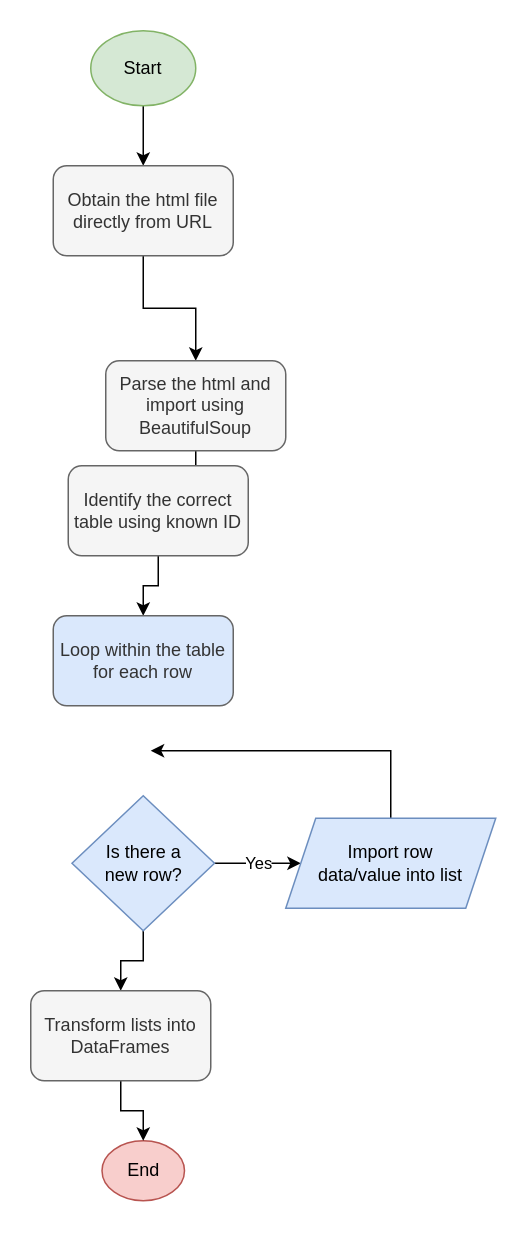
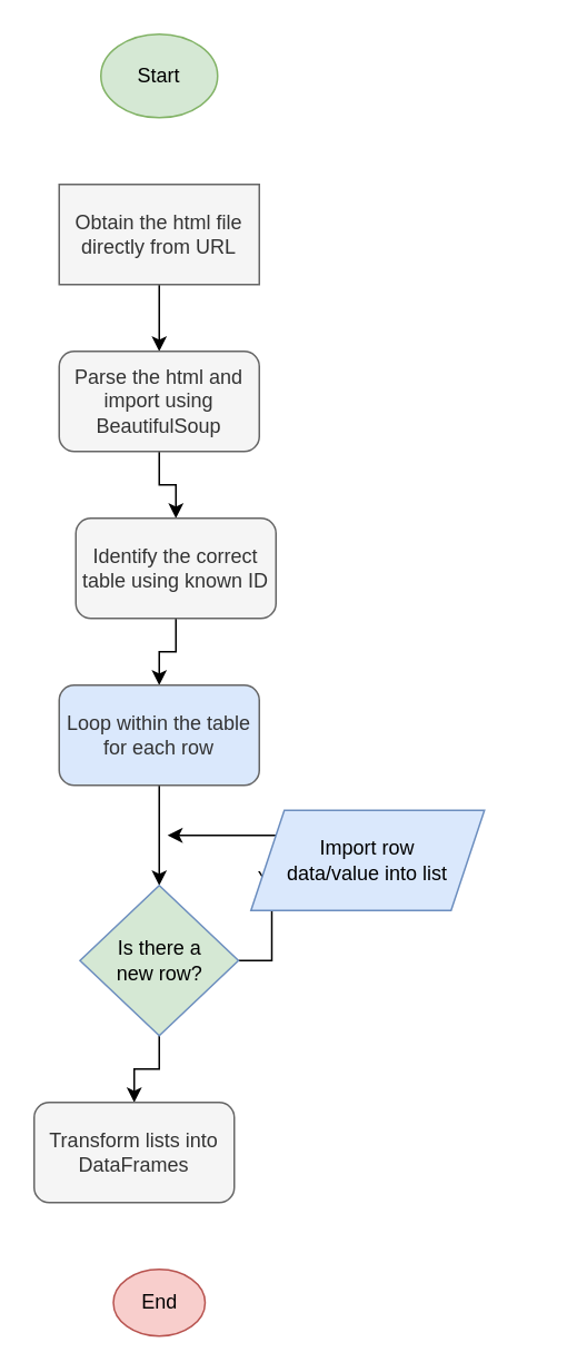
- <mxCell id="2" style="edgeStyle=orthogonalEdgeStyle;rounded=0;orthogonalLoop=1;jettySize=auto;html=1;exitX=0.5;exitY=1;exitDx=0;exitDy=0;entryX=0.5;entryY=0;entryDx=0;entryDy=0;" edge="1" parent="1" source="3" target="5"><mxGeometry relative="1" as="geometry" /></mxCell>
- <mxCell id="5" value="Obtain the html file directly from URL" style="rounded=1;whiteSpace=wrap;html=1;fillColor=#f5f5f5;fontColor=#333333;strokeColor=#666666;" vertex="1" parent="1"><mxGeometry x="35" y="110" width="120" height="60" as="geometry" /></mxCell>
+ <mxCell id="5" value="Obtain the html file directly from URL" style="whiteSpace=wrap;html=1;fillColor=#f5f5f5;fontColor=#333333;strokeColor=#666666;rounded=0;" vertex="1" parent="1"><mxGeometry x="35" y="110" width="120" height="60" as="geometry" /></mxCell>
- <mxCell id="7" value="Parse the html and import using BeautifulSoup" style="rounded=1;whiteSpace=wrap;html=1;fillColor=#f5f5f5;fontColor=#333333;strokeColor=#666666;" vertex="1" parent="1"><mxGeometry x="70" y="240" width="120" height="60" as="geometry" /></mxCell>
+ <mxCell id="7" value="Parse the html and import using BeautifulSoup" style="rounded=1;whiteSpace=wrap;html=1;fillColor=#f5f5f5;fontColor=#333333;strokeColor=#666666;" vertex="1" parent="1"><mxGeometry x="35" y="210" width="120" height="60" as="geometry" /></mxCell>
+ <mxCell id="11" style="edgeStyle=orthogonalEdgeStyle;rounded=0;orthogonalLoop=1;jettySize=auto;html=1;exitX=0.5;exitY=1;exitDx=0;exitDy=0;entryX=0.5;entryY=0;entryDx=0;entryDy=0;" edge="1" parent="1" source="12" target="15"><mxGeometry relative="1" as="geometry" /></mxCell>
- <mxCell id="15" value="&lt;div&gt;Is there a &lt;br&gt;&lt;/div&gt;&lt;div&gt;new row?&lt;/div&gt;" style="rhombus;whiteSpace=wrap;html=1;fillColor=#dae8fc;strokeColor=#6c8ebf;" vertex="1" parent="1"><mxGeometry x="47.5" y="530" width="95" height="90" as="geometry" /></mxCell>
+ <mxCell id="15" value="&lt;div&gt;Is there a &lt;br&gt;&lt;/div&gt;&lt;div&gt;new row?&lt;/div&gt;" style="rhombus;whiteSpace=wrap;html=1;fillColor=#d5e8d4;strokeColor=#6c8ebf;" vertex="1" parent="1"><mxGeometry x="47.5" y="530" width="95" height="90" as="geometry" /></mxCell>
- <mxCell id="17" value="&lt;div&gt;Import row &lt;br&gt;&lt;/div&gt;&lt;div&gt;data/value into list&lt;/div&gt;" style="shape=parallelogram;perimeter=parallelogramPerimeter;whiteSpace=wrap;html=1;fixedSize=1;strokeColor=#6c8ebf;fillColor=#dae8fc;" vertex="1" parent="1"><mxGeometry x="190" y="545" width="140" height="60" as="geometry" /></mxCell>
+ <mxCell id="17" value="&lt;div&gt;Import row &lt;br&gt;&lt;/div&gt;&lt;div&gt;data/value into list&lt;/div&gt;" style="shape=parallelogram;perimeter=parallelogramPerimeter;whiteSpace=wrap;html=1;fixedSize=1;strokeColor=#6c8ebf;fillColor=#dae8fc;" vertex="1" parent="1"><mxGeometry x="150" y="485" width="140" height="60" as="geometry" /></mxCell>
- <mxCell id="18" value="" style="edgeStyle=orthogonalEdgeStyle;rounded=0;orthogonalLoop=1;jettySize=auto;html=1;" edge="1" parent="1" source="19" target="10"><mxGeometry relative="1" as="geometry" /></mxCell>
